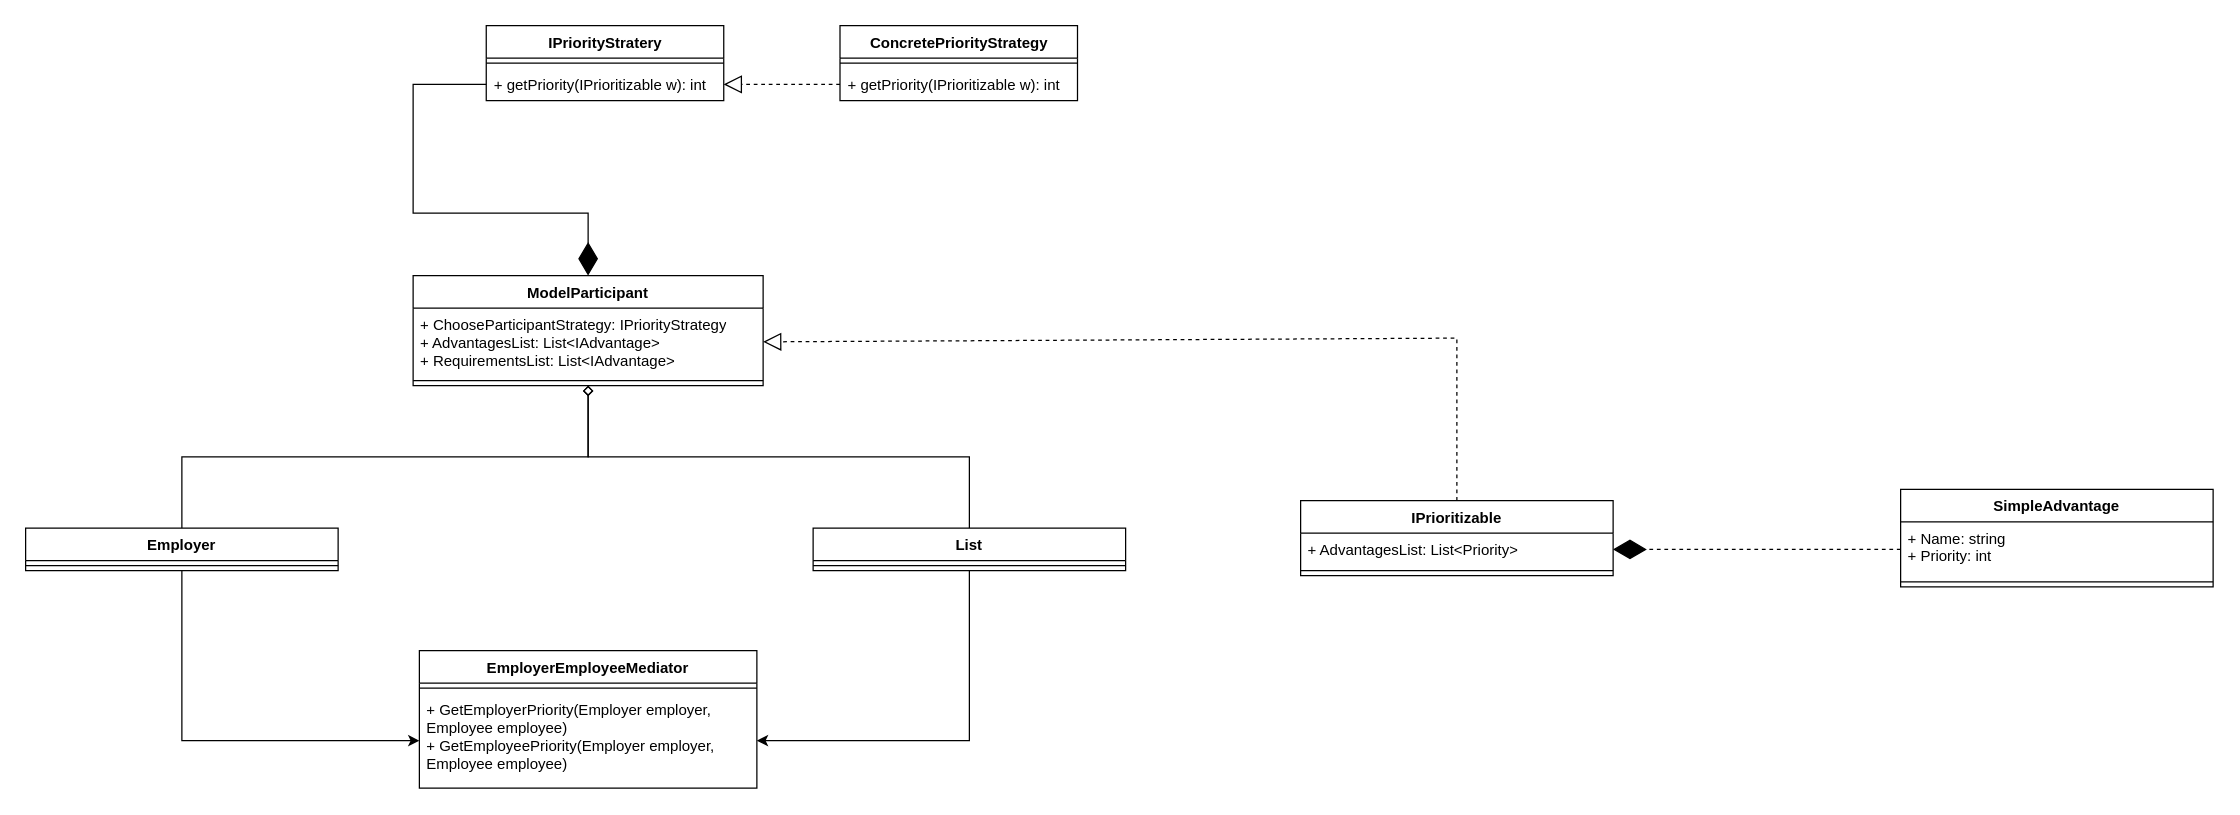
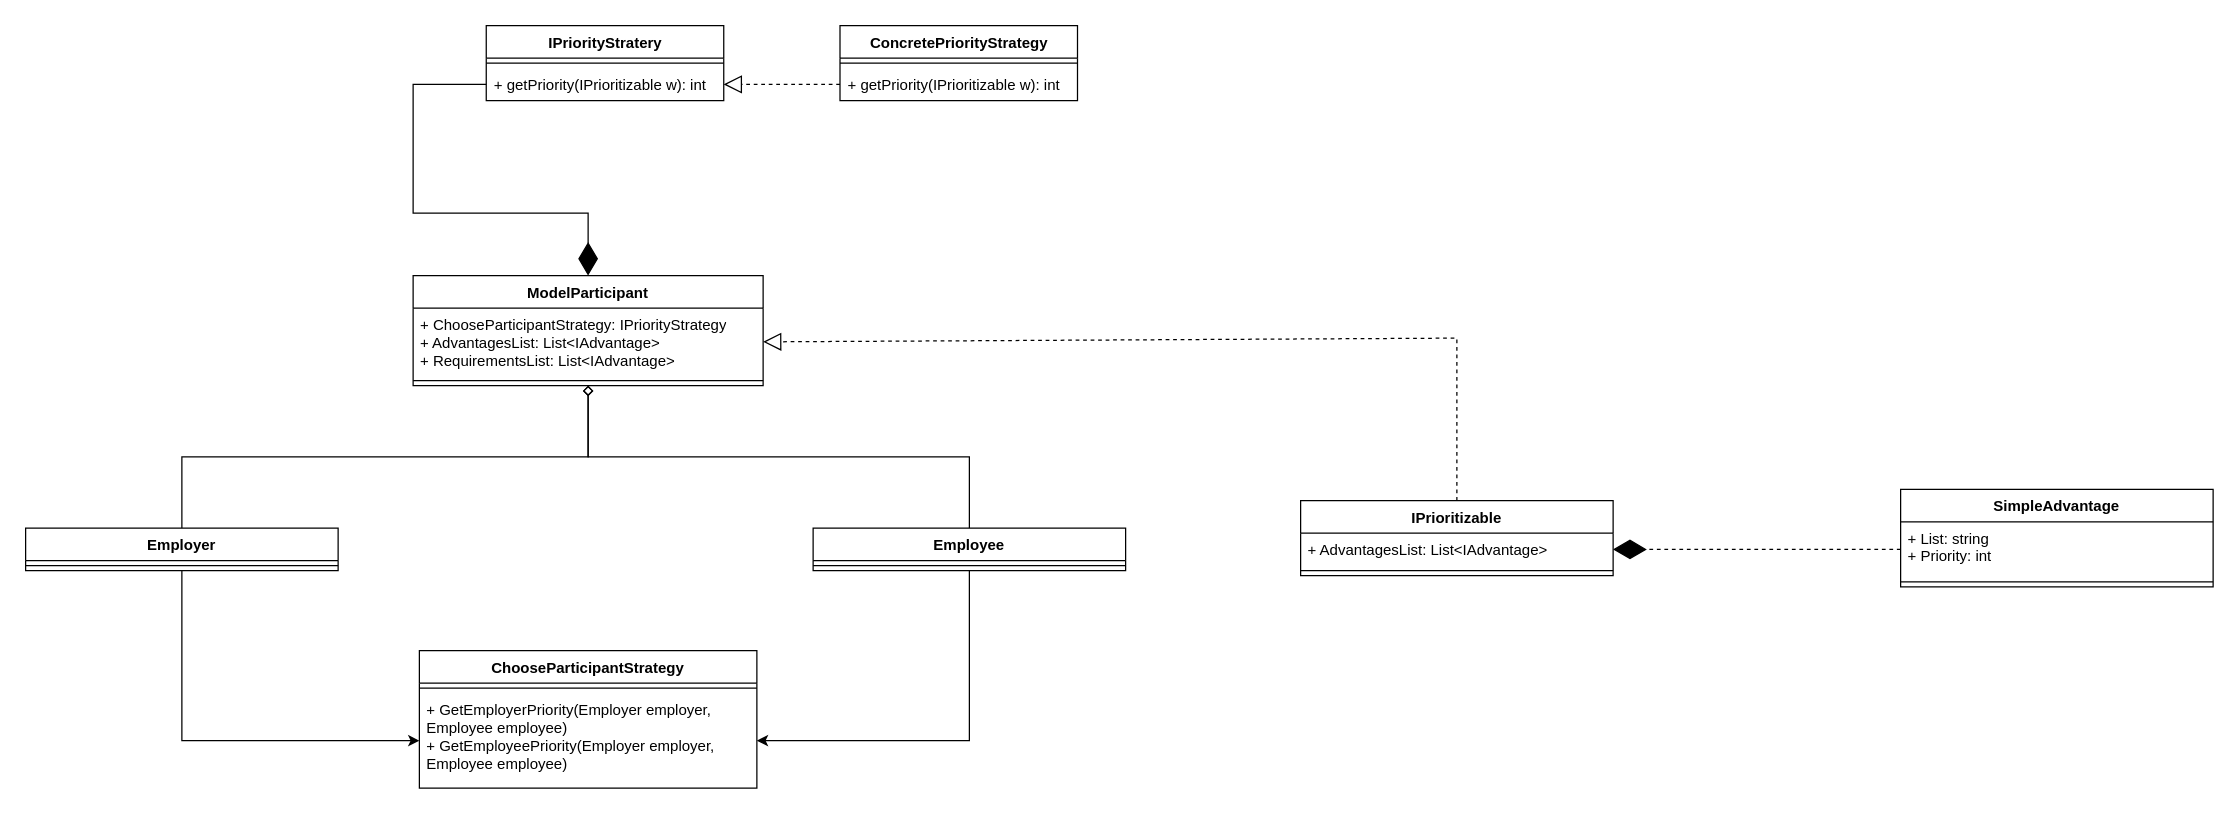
- <mxCell id="24" value="List" style="swimlane;fontStyle=1;align=center;verticalAlign=top;childLayout=stackLayout;horizontal=1;startSize=26;horizontalStack=0;resizeParent=1;resizeParentMax=0;resizeLast=0;collapsible=1;marginBottom=0;whiteSpace=wrap;html=1;" vertex="1" parent="1"><mxGeometry x="650" y="422" width="250" height="34" as="geometry" /></mxCell>
+ <mxCell id="24" value="Employee" style="swimlane;fontStyle=1;align=center;verticalAlign=top;childLayout=stackLayout;horizontal=1;startSize=26;horizontalStack=0;resizeParent=1;resizeParentMax=0;resizeLast=0;collapsible=1;marginBottom=0;whiteSpace=wrap;html=1;" vertex="1" parent="1"><mxGeometry x="650" y="422" width="250" height="34" as="geometry" /></mxCell>
- <mxCell id="13" value="+ Name: string&lt;div&gt;+ Priority: int&lt;/div&gt;" style="text;strokeColor=none;fillColor=none;align=left;verticalAlign=top;spacingLeft=4;spacingRight=4;overflow=hidden;rotatable=0;points=[[0,0.5],[1,0.5]];portConstraint=eastwest;whiteSpace=wrap;html=1;" vertex="1" parent="12"><mxGeometry y="26" width="250" height="44" as="geometry" /></mxCell>
+ <mxCell id="13" value="+ List: string&lt;div&gt;+ Priority: int&lt;/div&gt;" style="text;strokeColor=none;fillColor=none;align=left;verticalAlign=top;spacingLeft=4;spacingRight=4;overflow=hidden;rotatable=0;points=[[0,0.5],[1,0.5]];portConstraint=eastwest;whiteSpace=wrap;html=1;" vertex="1" parent="12"><mxGeometry y="26" width="250" height="44" as="geometry" /></mxCell>
- <mxCell id="9" value="+ AdvantagesList: List&amp;lt;Priority&amp;gt;" style="text;strokeColor=none;fillColor=none;align=left;verticalAlign=top;spacingLeft=4;spacingRight=4;overflow=hidden;rotatable=0;points=[[0,0.5],[1,0.5]];portConstraint=eastwest;whiteSpace=wrap;html=1;" vertex="1" parent="8"><mxGeometry y="26" width="250" height="26" as="geometry" /></mxCell>
+ <mxCell id="9" value="+ AdvantagesList: List&amp;lt;IAdvantage&amp;gt;" style="text;strokeColor=none;fillColor=none;align=left;verticalAlign=top;spacingLeft=4;spacingRight=4;overflow=hidden;rotatable=0;points=[[0,0.5],[1,0.5]];portConstraint=eastwest;whiteSpace=wrap;html=1;" vertex="1" parent="8"><mxGeometry y="26" width="250" height="26" as="geometry" /></mxCell>
- <mxCell id="29" value="EmployerEmployeeMediator" style="swimlane;fontStyle=1;align=center;verticalAlign=top;childLayout=stackLayout;horizontal=1;startSize=26;horizontalStack=0;resizeParent=1;resizeParentMax=0;resizeLast=0;collapsible=1;marginBottom=0;whiteSpace=wrap;html=1;" vertex="1" parent="1"><mxGeometry x="335" y="520" width="270" height="110" as="geometry" /></mxCell>
+ <mxCell id="29" value="ChooseParticipantStrategy" style="swimlane;fontStyle=1;align=center;verticalAlign=top;childLayout=stackLayout;horizontal=1;startSize=26;horizontalStack=0;resizeParent=1;resizeParentMax=0;resizeLast=0;collapsible=1;marginBottom=0;whiteSpace=wrap;html=1;" vertex="1" parent="1"><mxGeometry x="335" y="520" width="270" height="110" as="geometry" /></mxCell>
